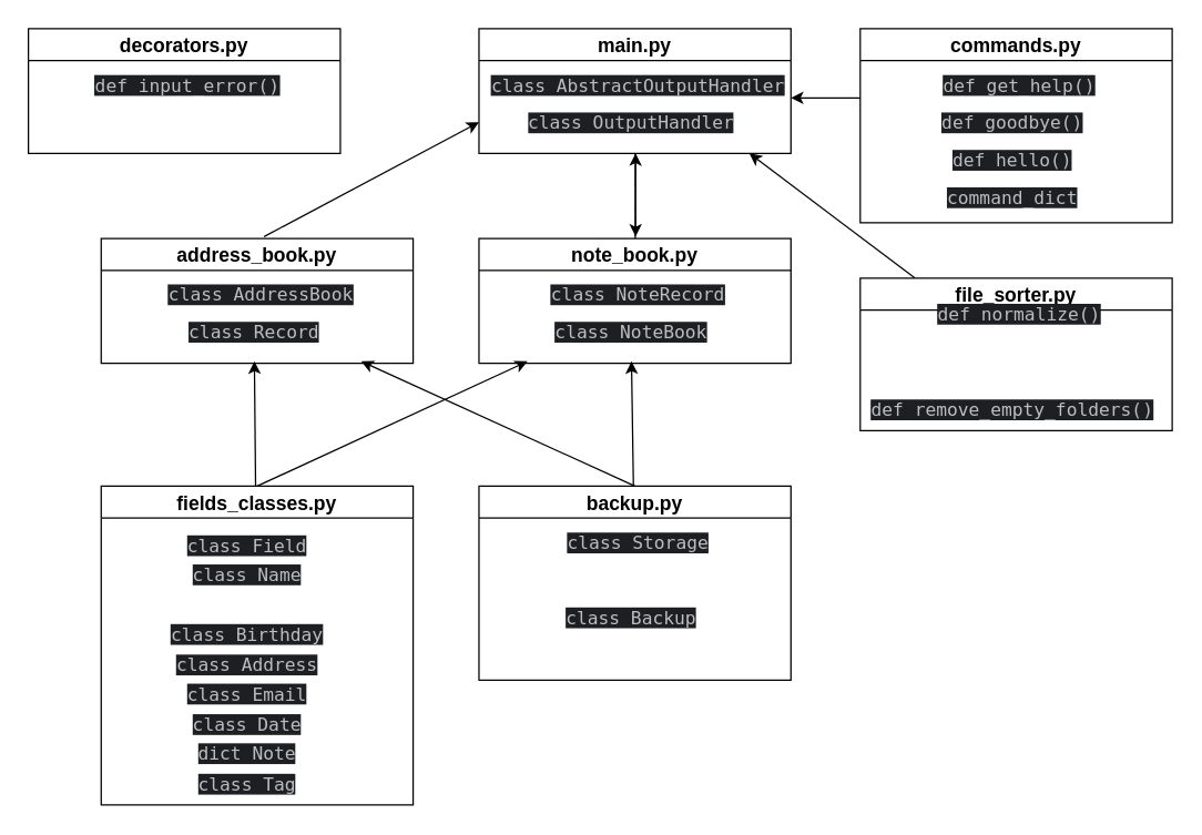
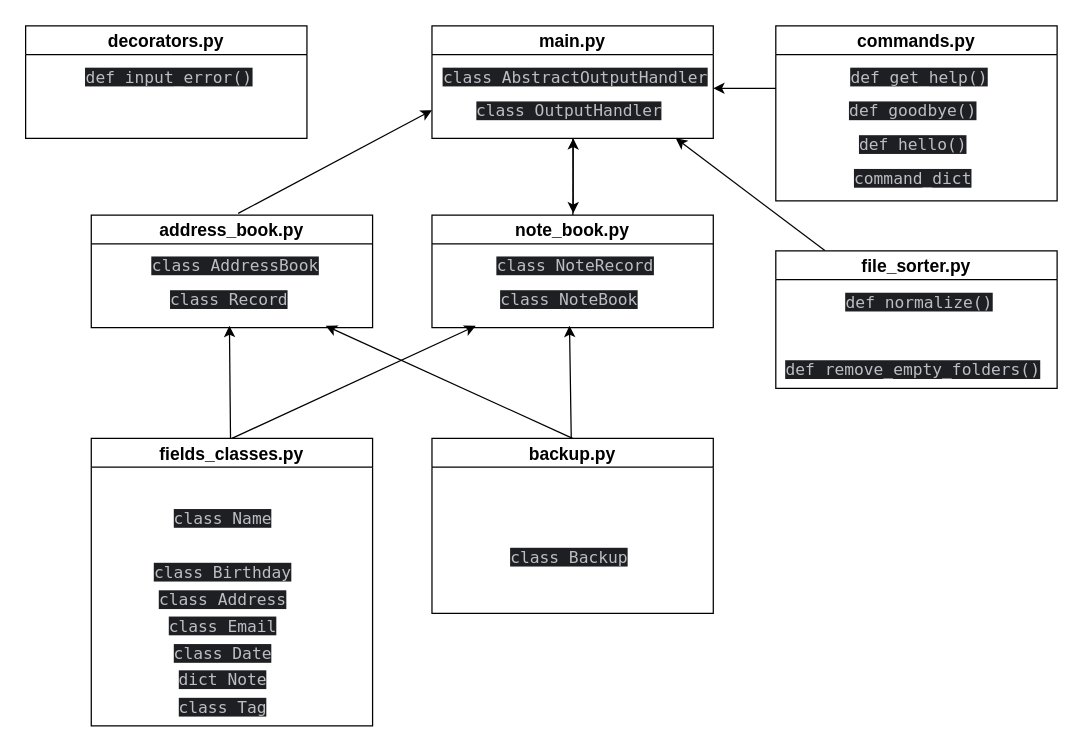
- <mxCell id="40" value="&lt;div style=&quot;background-color:#1e1f22;color:#bcbec4&quot;&gt;&lt;pre style=&quot;font-family:'JetBrains Mono',monospace;font-size:9,8pt;&quot;&gt;def normalize()&lt;/pre&gt;&lt;/div&gt;" style="text;strokeColor=none;align=center;fillColor=none;html=1;verticalAlign=middle;whiteSpace=wrap;rounded=0;strokeWidth=1;fontSize=13;" vertex="1" parent="39"><mxGeometry x="10" y="15" width="210" height="21.5" as="geometry" /></mxCell>
+ <mxCell id="40" value="&lt;div style=&quot;background-color:#1e1f22;color:#bcbec4&quot;&gt;&lt;pre style=&quot;font-family:'JetBrains Mono',monospace;font-size:9,8pt;&quot;&gt;def normalize()&lt;/pre&gt;&lt;/div&gt;" style="text;strokeColor=none;align=center;fillColor=none;html=1;verticalAlign=middle;whiteSpace=wrap;rounded=0;strokeWidth=1;fontSize=13;" vertex="1" parent="39"><mxGeometry x="10" y="30" width="210" height="21.5" as="geometry" /></mxCell>
- <mxCell id="36" value="&lt;div style=&quot;background-color:#1e1f22;color:#bcbec4&quot;&gt;&lt;pre style=&quot;font-family:'JetBrains Mono',monospace;font-size:9,8pt;&quot;&gt;class Storage&lt;/pre&gt;&lt;/div&gt;" style="text;strokeColor=none;align=center;fillColor=none;html=1;verticalAlign=middle;whiteSpace=wrap;rounded=0;strokeWidth=1;fontSize=13;" vertex="1" parent="35"><mxGeometry x="10" y="30" width="210" height="21.5" as="geometry" /></mxCell>
- <mxCell id="25" value="&lt;div style=&quot;background-color:#1e1f22;color:#bcbec4&quot;&gt;&lt;pre style=&quot;font-family:'JetBrains Mono',monospace;font-size:9,8pt;&quot;&gt;class Field&lt;/pre&gt;&lt;/div&gt;" style="text;strokeColor=none;align=center;fillColor=none;html=1;verticalAlign=middle;whiteSpace=wrap;rounded=0;strokeWidth=1;fontSize=13;" vertex="1" parent="24"><mxGeometry x="15" y="32" width="180" height="21.5" as="geometry" /></mxCell>
